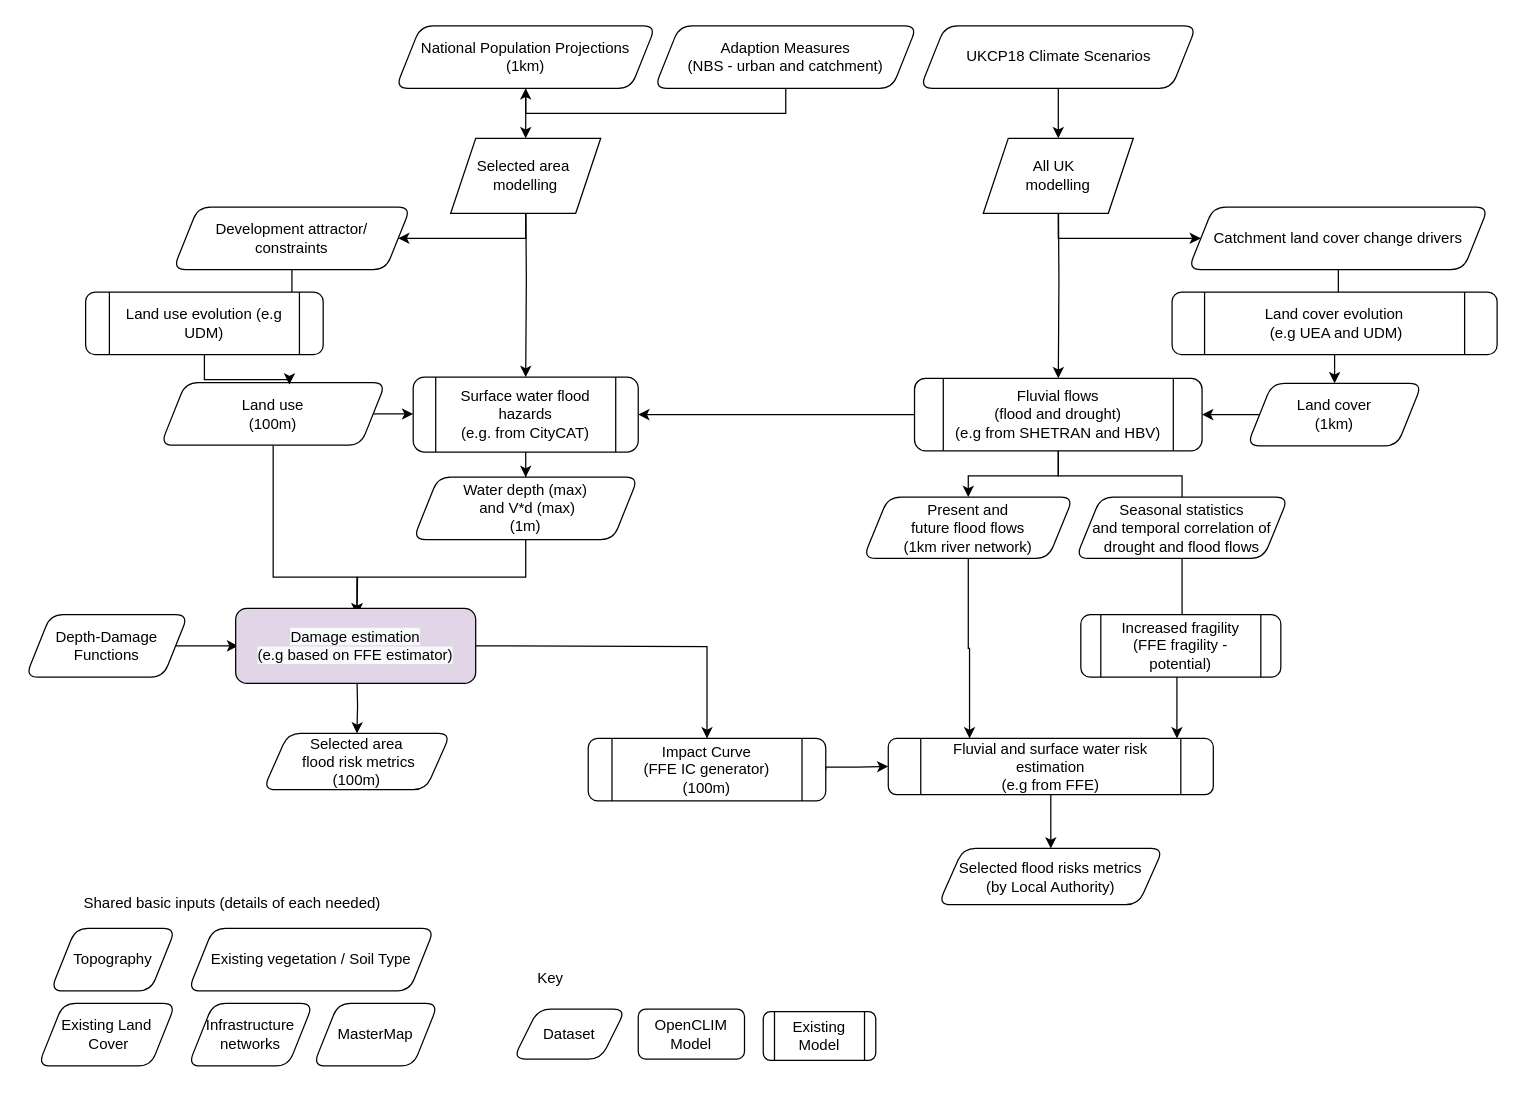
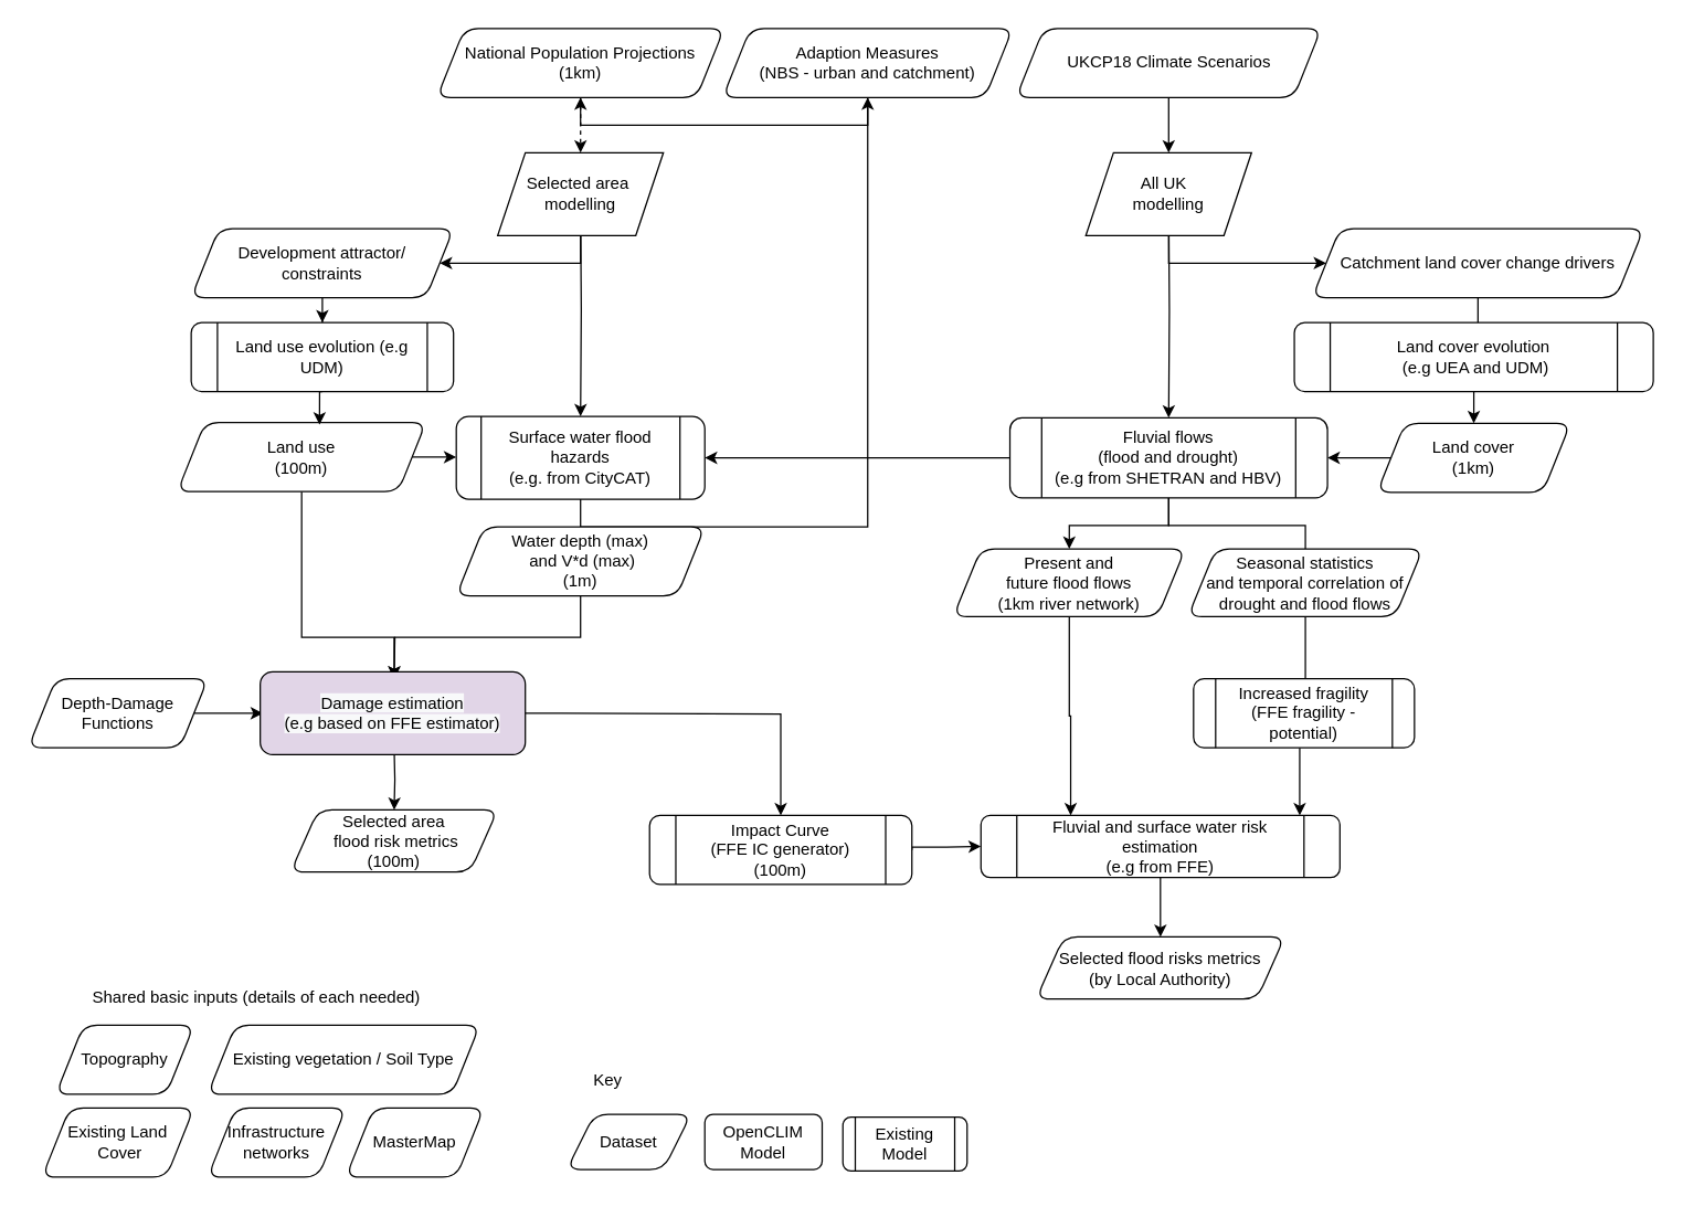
- <mxCell id="4" style="edgeStyle=orthogonalEdgeStyle;rounded=0;orthogonalLoop=1;jettySize=auto;html=1;exitX=0.5;exitY=1;exitDx=0;exitDy=0;" edge="1" parent="1" source="5" target="38"><mxGeometry relative="1" as="geometry" /></mxCell>
+ <mxCell id="4" style="edgeStyle=orthogonalEdgeStyle;rounded=0;orthogonalLoop=1;jettySize=auto;html=1;exitX=0.5;exitY=1;exitDx=0;exitDy=0;dashed=1;" edge="1" parent="1" source="5" target="38"><mxGeometry relative="1" as="geometry" /></mxCell>
- <mxCell id="40" value="Land use evolution (e.g UDM)" style="shape=process;whiteSpace=wrap;html=1;backgroundOutline=1;shadow=0;fontFamily=Helvetica;fontSize=12;fontColor=#000000;align=center;strokeColor=#000000;strokeWidth=1;fillColor=#ffffff;rounded=1;" vertex="1" parent="1"><mxGeometry x="68" y="233" width="190" height="50" as="geometry" /></mxCell>
+ <mxCell id="40" value="Land use evolution (e.g UDM)" style="shape=process;whiteSpace=wrap;html=1;backgroundOutline=1;shadow=0;fontFamily=Helvetica;fontSize=12;fontColor=#000000;align=center;strokeColor=#000000;strokeWidth=1;fillColor=#ffffff;rounded=1;" vertex="1" parent="1"><mxGeometry x="138" y="233" width="190" height="50" as="geometry" /></mxCell>
- <mxCell id="11" style="edgeStyle=orthogonalEdgeStyle;rounded=0;orthogonalLoop=1;jettySize=auto;html=1;exitX=0.5;exitY=1;exitDx=0;exitDy=0;" edge="1" parent="1" source="12" target="17"><mxGeometry relative="1" as="geometry" /></mxCell>
+ <mxCell id="11" style="edgeStyle=orthogonalEdgeStyle;rounded=0;orthogonalLoop=1;jettySize=auto;html=1;exitX=0.5;exitY=1;exitDx=0;exitDy=0;" edge="1" parent="1" source="12" target="25"><mxGeometry relative="1" as="geometry" /></mxCell>
